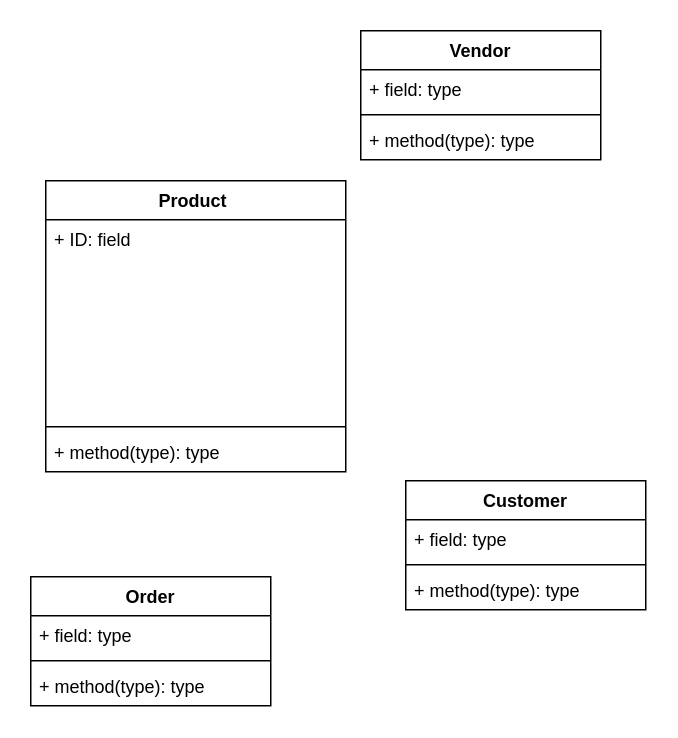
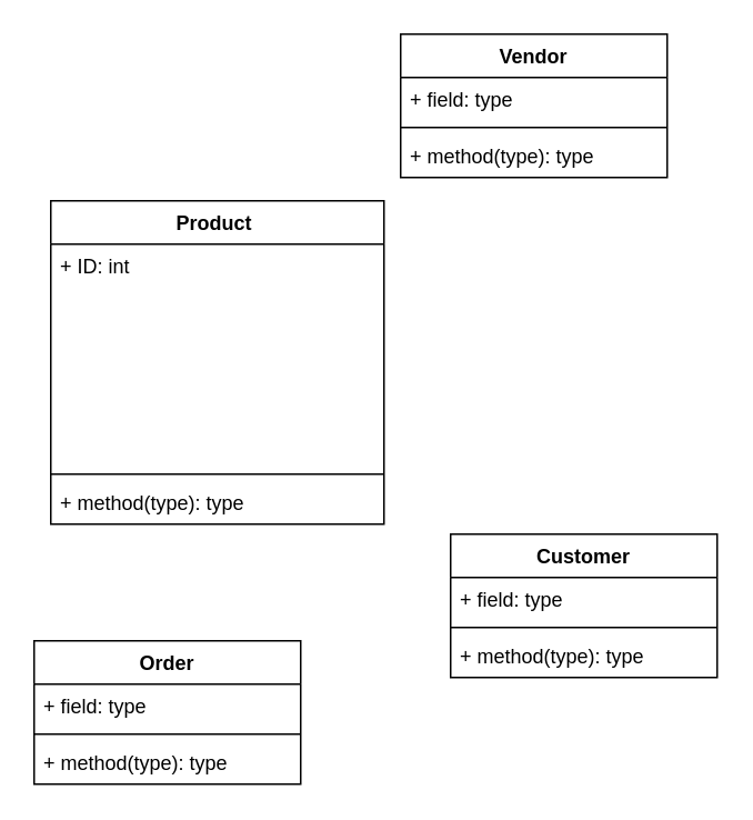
- <mxCell id="3" value="+ ID: field&#10;" style="text;strokeColor=none;fillColor=none;align=left;verticalAlign=top;spacingLeft=4;spacingRight=4;overflow=hidden;rotatable=0;points=[[0,0.5],[1,0.5]];portConstraint=eastwest;" vertex="1" parent="2"><mxGeometry y="26" width="200" height="134" as="geometry" /></mxCell>
+ <mxCell id="3" value="+ ID: int&#10;" style="text;strokeColor=none;fillColor=none;align=left;verticalAlign=top;spacingLeft=4;spacingRight=4;overflow=hidden;rotatable=0;points=[[0,0.5],[1,0.5]];portConstraint=eastwest;" vertex="1" parent="2"><mxGeometry y="26" width="200" height="134" as="geometry" /></mxCell>
